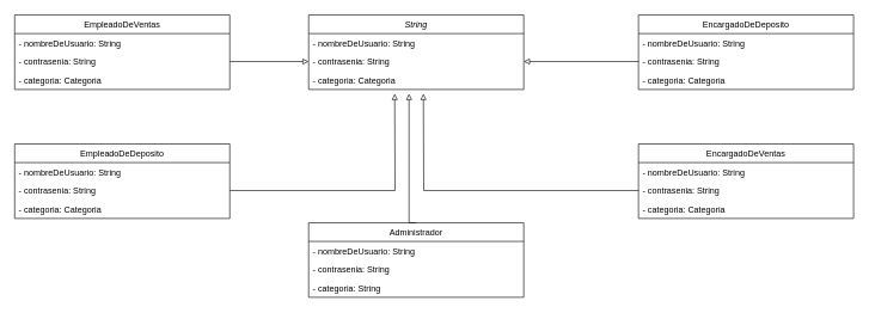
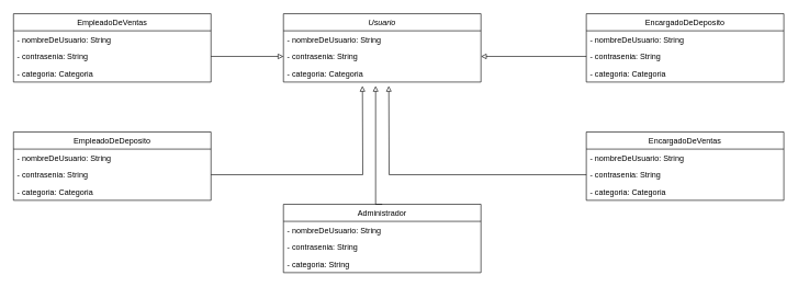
- <mxCell id="23" value="String" style="swimlane;fontStyle=2;childLayout=stackLayout;horizontal=1;startSize=26;fillColor=none;horizontalStack=0;resizeParent=1;resizeParentMax=0;resizeLast=0;collapsible=1;marginBottom=0;" vertex="1" parent="1"><mxGeometry x="430" y="20" width="300" height="104" as="geometry" /></mxCell>
+ <mxCell id="23" value="Usuario" style="swimlane;fontStyle=2;childLayout=stackLayout;horizontal=1;startSize=26;fillColor=none;horizontalStack=0;resizeParent=1;resizeParentMax=0;resizeLast=0;collapsible=1;marginBottom=0;" vertex="1" parent="1"><mxGeometry x="430" y="20" width="300" height="104" as="geometry" /></mxCell>
